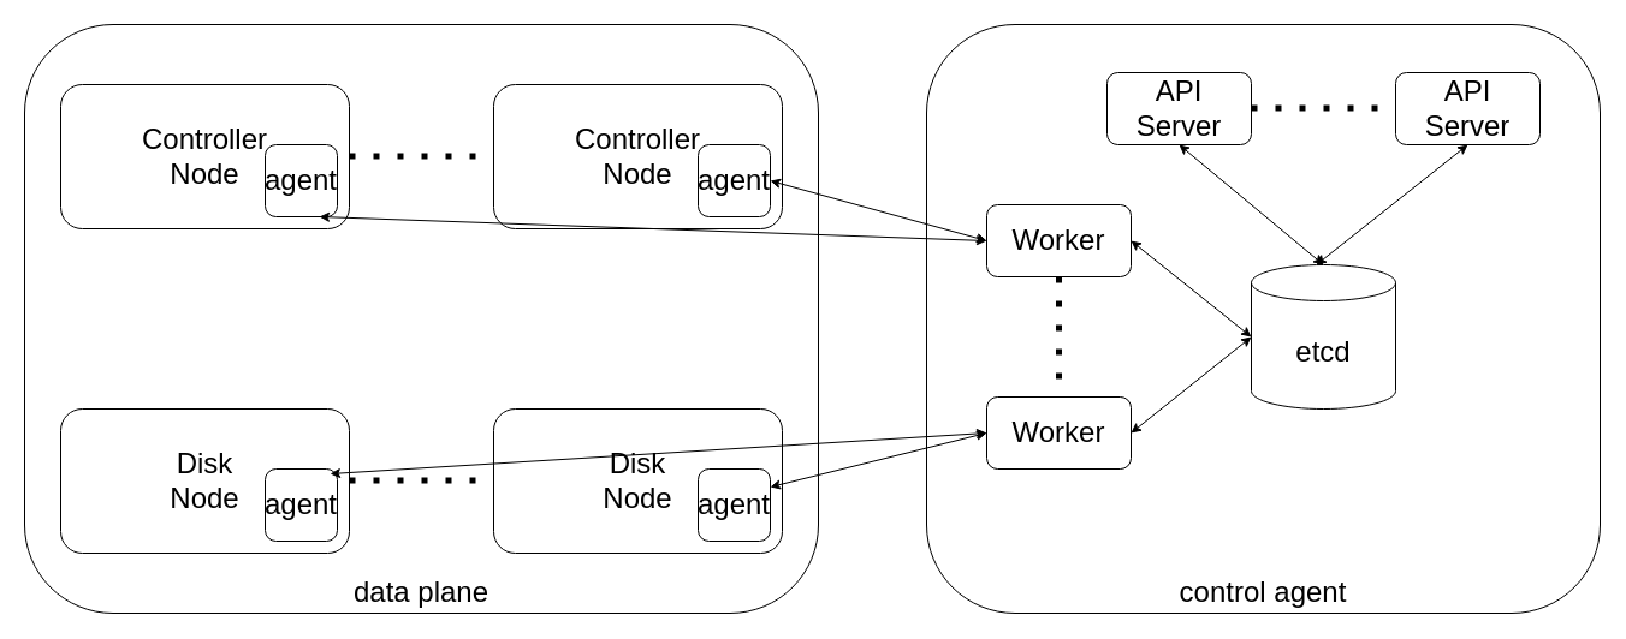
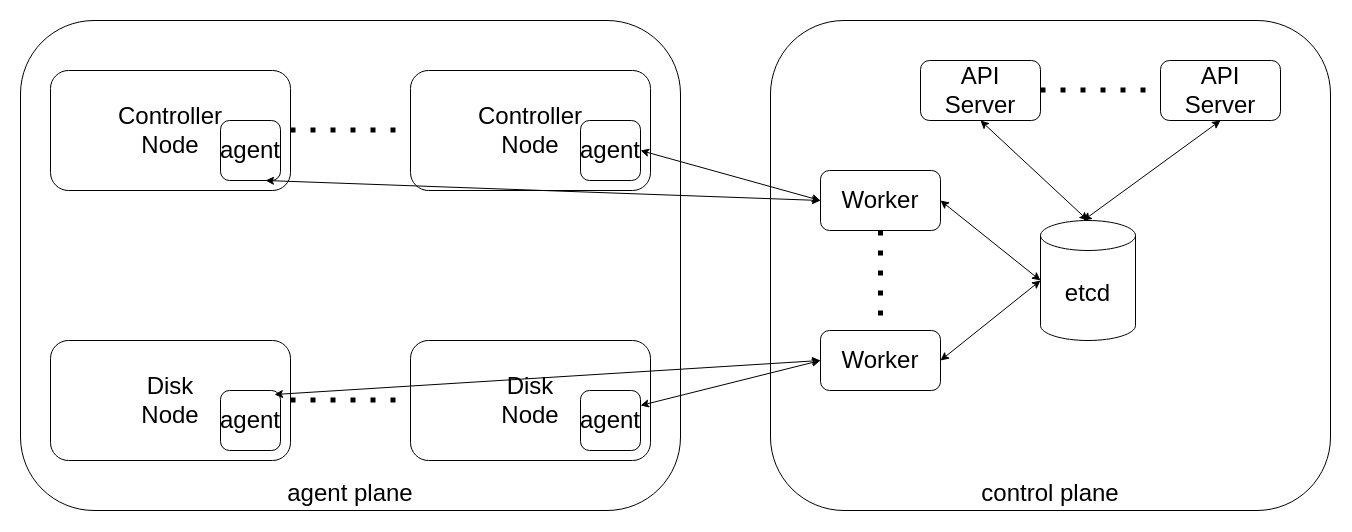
- <mxCell id="10" value="&lt;font style=&quot;font-size: 24px;&quot;&gt;etcd&lt;/font&gt;" style="shape=cylinder3;whiteSpace=wrap;html=1;boundedLbl=1;backgroundOutline=1;size=15;" vertex="1" parent="1"><mxGeometry x="1040" y="220" width="120" height="120" as="geometry" /></mxCell>
+ <mxCell id="10" value="&lt;font style=&quot;font-size: 24px;&quot;&gt;etcd&lt;/font&gt;" style="shape=cylinder3;whiteSpace=wrap;html=1;boundedLbl=1;backgroundOutline=1;size=15;" vertex="1" parent="1"><mxGeometry x="1040" y="220" width="95" height="120" as="geometry" /></mxCell>
- <mxCell id="3" value="&lt;font style=&quot;font-size: 24px;&quot;&gt;data plane&lt;/font&gt;" style="rounded=1;whiteSpace=wrap;html=1;verticalAlign=bottom;" vertex="1" parent="1"><mxGeometry x="20" y="20" width="660" height="490" as="geometry" /></mxCell>
+ <mxCell id="3" value="&lt;font style=&quot;font-size: 24px;&quot;&gt;agent plane&lt;/font&gt;" style="rounded=1;whiteSpace=wrap;html=1;verticalAlign=bottom;" vertex="1" parent="1"><mxGeometry x="20" y="20" width="660" height="490" as="geometry" /></mxCell>
- <mxCell id="2" value="&lt;font style=&quot;font-size: 24px;&quot;&gt;control agent&lt;/font&gt;" style="rounded=1;whiteSpace=wrap;html=1;verticalAlign=bottom;" vertex="1" parent="1"><mxGeometry x="770" y="20" width="560" height="490" as="geometry" /></mxCell>
+ <mxCell id="2" value="&lt;font style=&quot;font-size: 24px;&quot;&gt;control plane&lt;/font&gt;" style="rounded=1;whiteSpace=wrap;html=1;verticalAlign=bottom;" vertex="1" parent="1"><mxGeometry x="770" y="20" width="560" height="490" as="geometry" /></mxCell>
